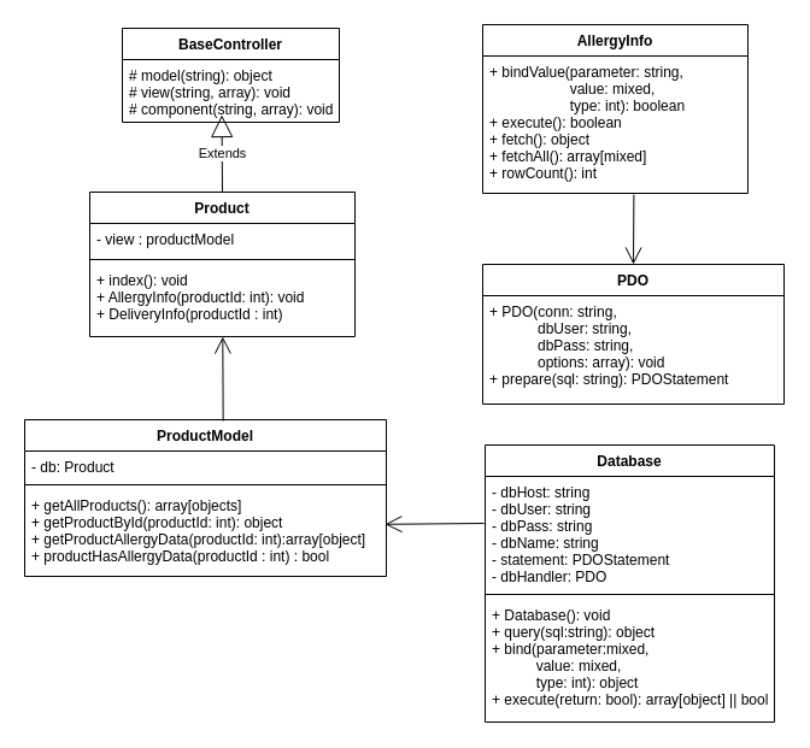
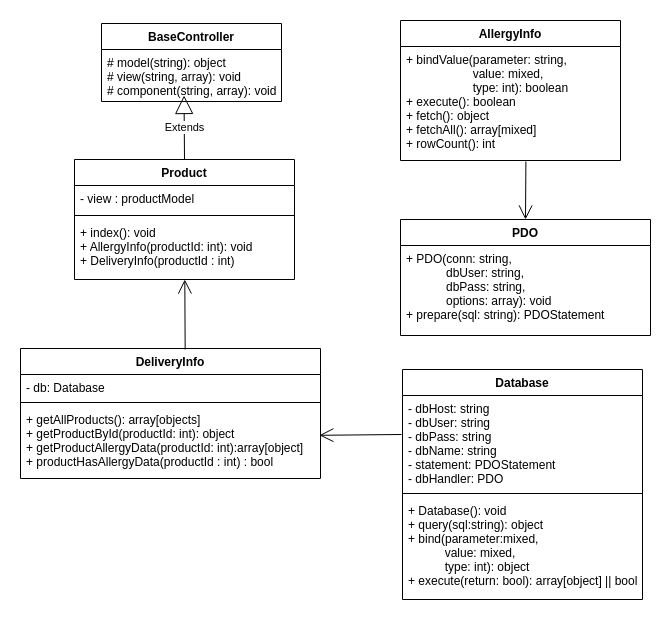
- <mxCell id="8" value="ProductModel" style="swimlane;fontStyle=1;align=center;verticalAlign=top;childLayout=stackLayout;horizontal=1;startSize=26;horizontalStack=0;resizeParent=1;resizeParentMax=0;resizeLast=0;collapsible=1;marginBottom=0;" parent="1" vertex="1"><mxGeometry x="20" y="348" width="300" height="130" as="geometry" /></mxCell>
+ <mxCell id="8" value="DeliveryInfo" style="swimlane;fontStyle=1;align=center;verticalAlign=top;childLayout=stackLayout;horizontal=1;startSize=26;horizontalStack=0;resizeParent=1;resizeParentMax=0;resizeLast=0;collapsible=1;marginBottom=0;" parent="1" vertex="1"><mxGeometry x="20" y="348" width="300" height="130" as="geometry" /></mxCell>
- <mxCell id="9" value="- db: Product" style="text;strokeColor=none;fillColor=none;align=left;verticalAlign=top;spacingLeft=4;spacingRight=4;overflow=hidden;rotatable=0;points=[[0,0.5],[1,0.5]];portConstraint=eastwest;" parent="8" vertex="1"><mxGeometry y="26" width="300" height="24" as="geometry" /></mxCell>
+ <mxCell id="9" value="- db: Database" style="text;strokeColor=none;fillColor=none;align=left;verticalAlign=top;spacingLeft=4;spacingRight=4;overflow=hidden;rotatable=0;points=[[0,0.5],[1,0.5]];portConstraint=eastwest;" parent="8" vertex="1"><mxGeometry y="26" width="300" height="24" as="geometry" /></mxCell>
